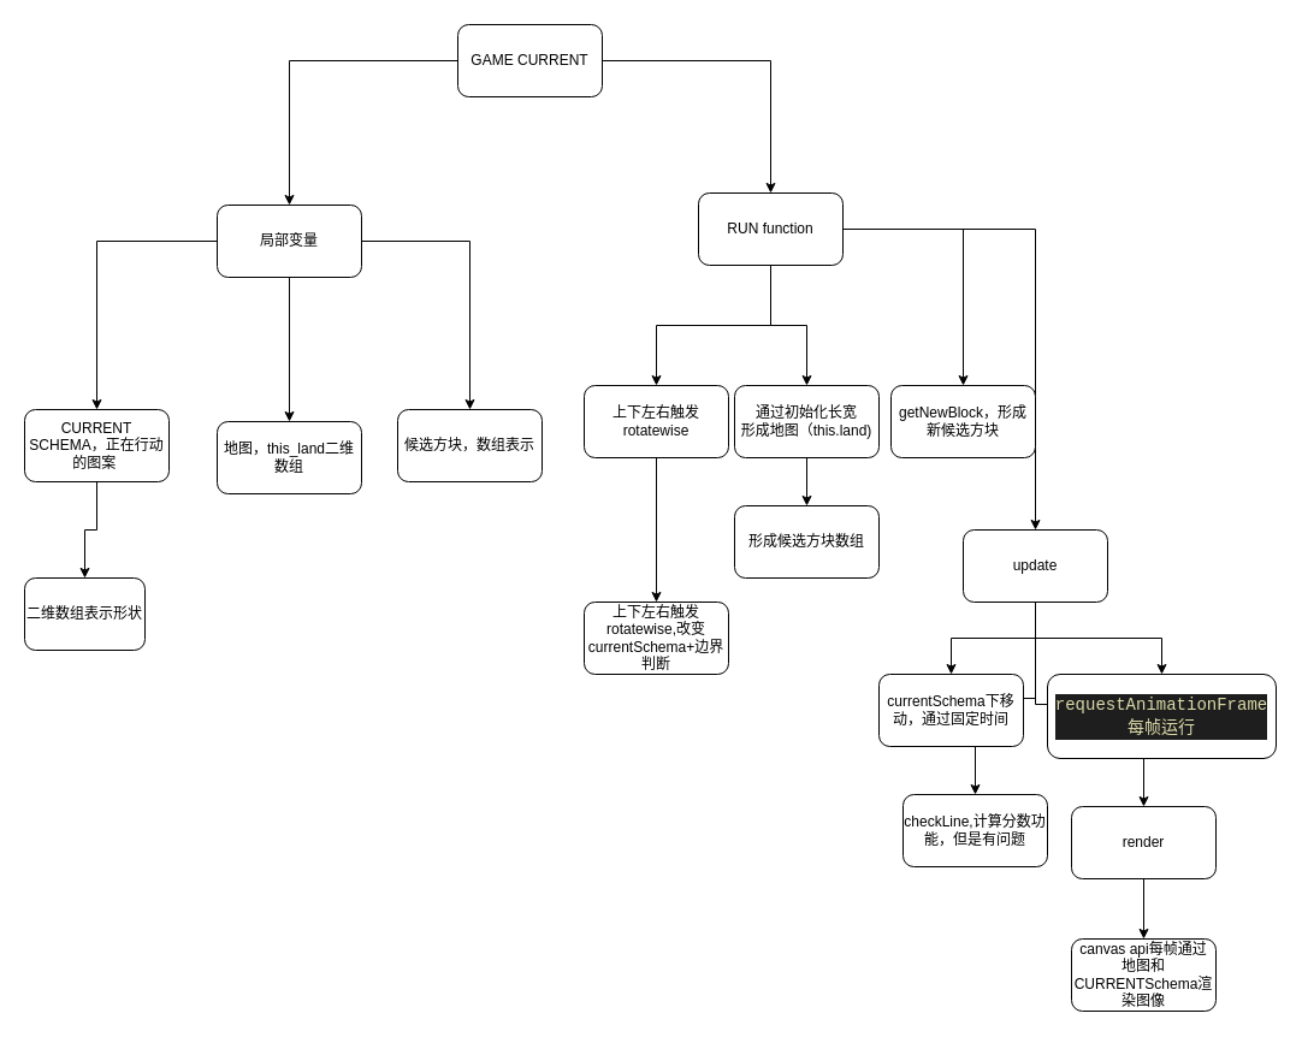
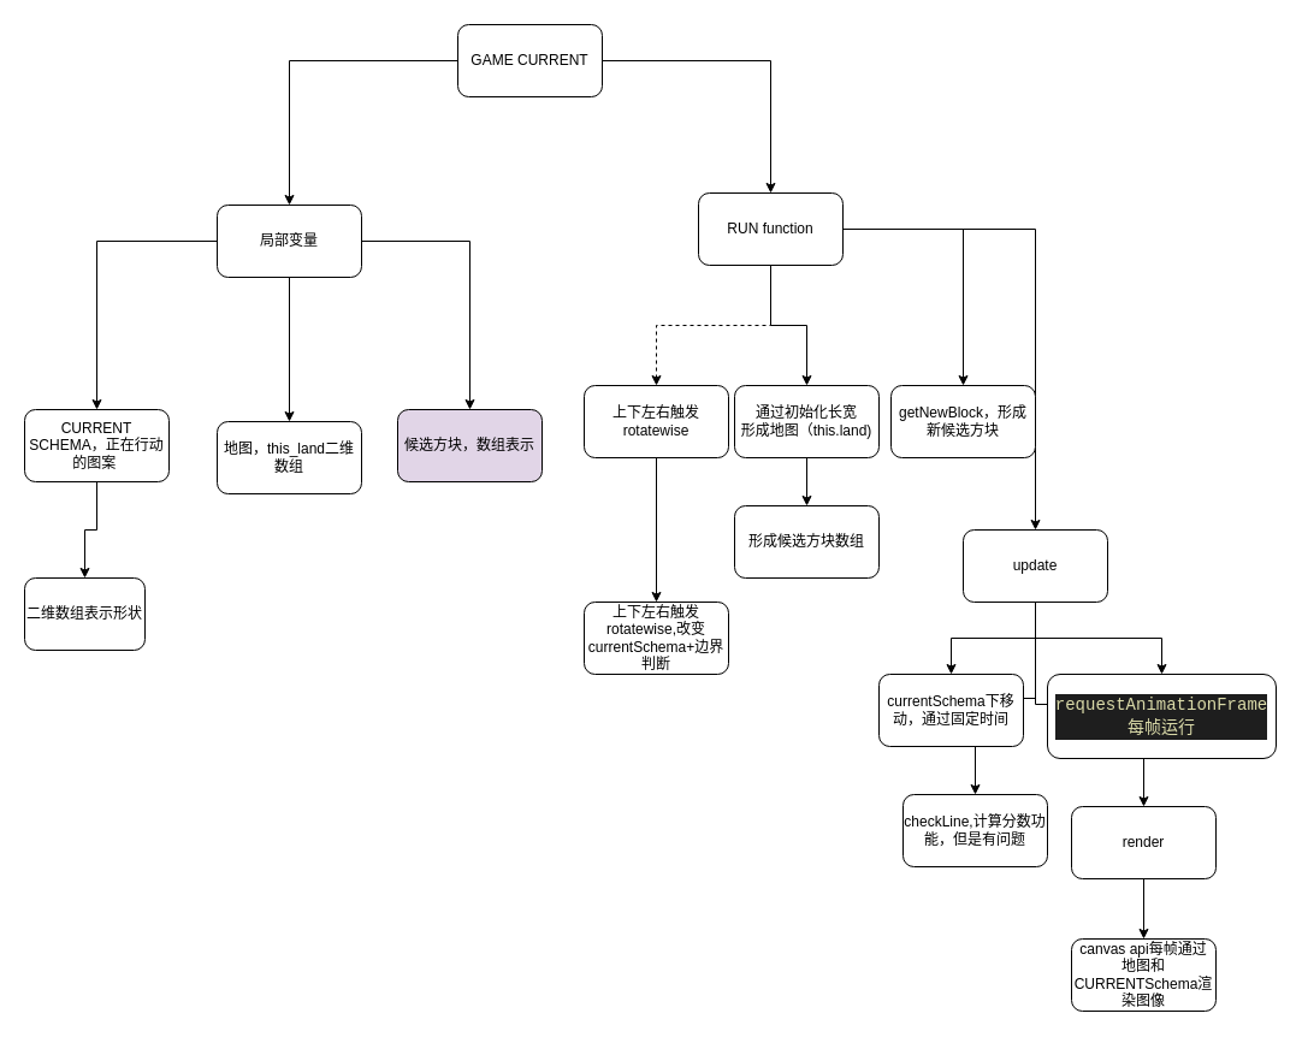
- <mxCell id="5" value="" style="edgeStyle=orthogonalEdgeStyle;rounded=0;orthogonalLoop=1;jettySize=auto;html=1;" edge="1" parent="1" source="9" target="26"><mxGeometry relative="1" as="geometry" /></mxCell>
+ <mxCell id="5" value="" style="edgeStyle=orthogonalEdgeStyle;rounded=0;orthogonalLoop=1;jettySize=auto;html=1;dashed=1;" edge="1" parent="1" source="9" target="26"><mxGeometry relative="1" as="geometry" /></mxCell>
- <mxCell id="32" value="候选方块，数组表示" style="rounded=1;whiteSpace=wrap;html=1;" vertex="1" parent="1"><mxGeometry x="330" y="340" width="120" height="60" as="geometry" /></mxCell>
+ <mxCell id="32" value="候选方块，数组表示" style="rounded=1;whiteSpace=wrap;html=1;fillColor=#e1d5e7;" vertex="1" parent="1"><mxGeometry x="330" y="340" width="120" height="60" as="geometry" /></mxCell>
